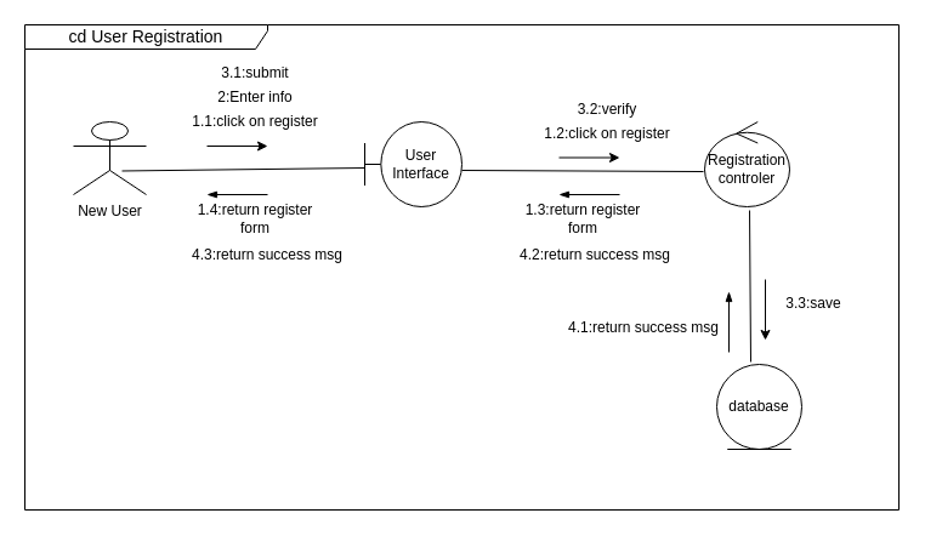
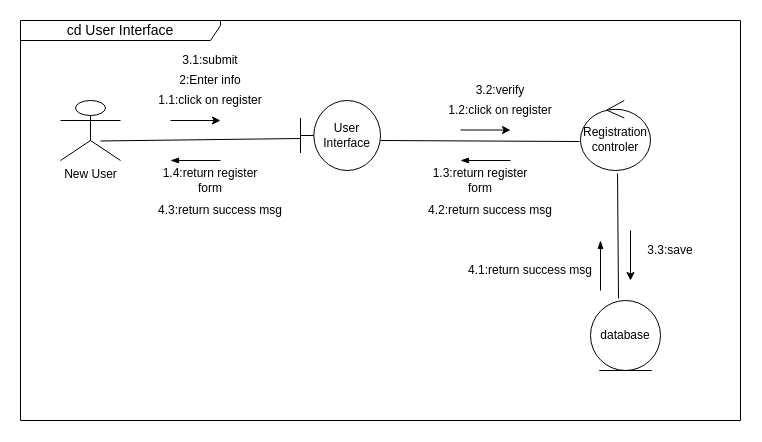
- <mxCell id="26" value="&lt;span style=&quot;font-size: 14px&quot;&gt;cd User Registration&lt;/span&gt;" style="shape=umlFrame;whiteSpace=wrap;html=1;width=200;height=20;" vertex="1" parent="1"><mxGeometry x="20" width="720" height="400" as="geometry" y="20" /></mxCell>
+ <mxCell id="26" value="&lt;span style=&quot;font-size: 14px&quot;&gt;cd User Interface&lt;/span&gt;" style="shape=umlFrame;whiteSpace=wrap;html=1;width=200;height=20;" vertex="1" parent="1"><mxGeometry x="20" width="720" height="400" as="geometry" y="20" /></mxCell>
